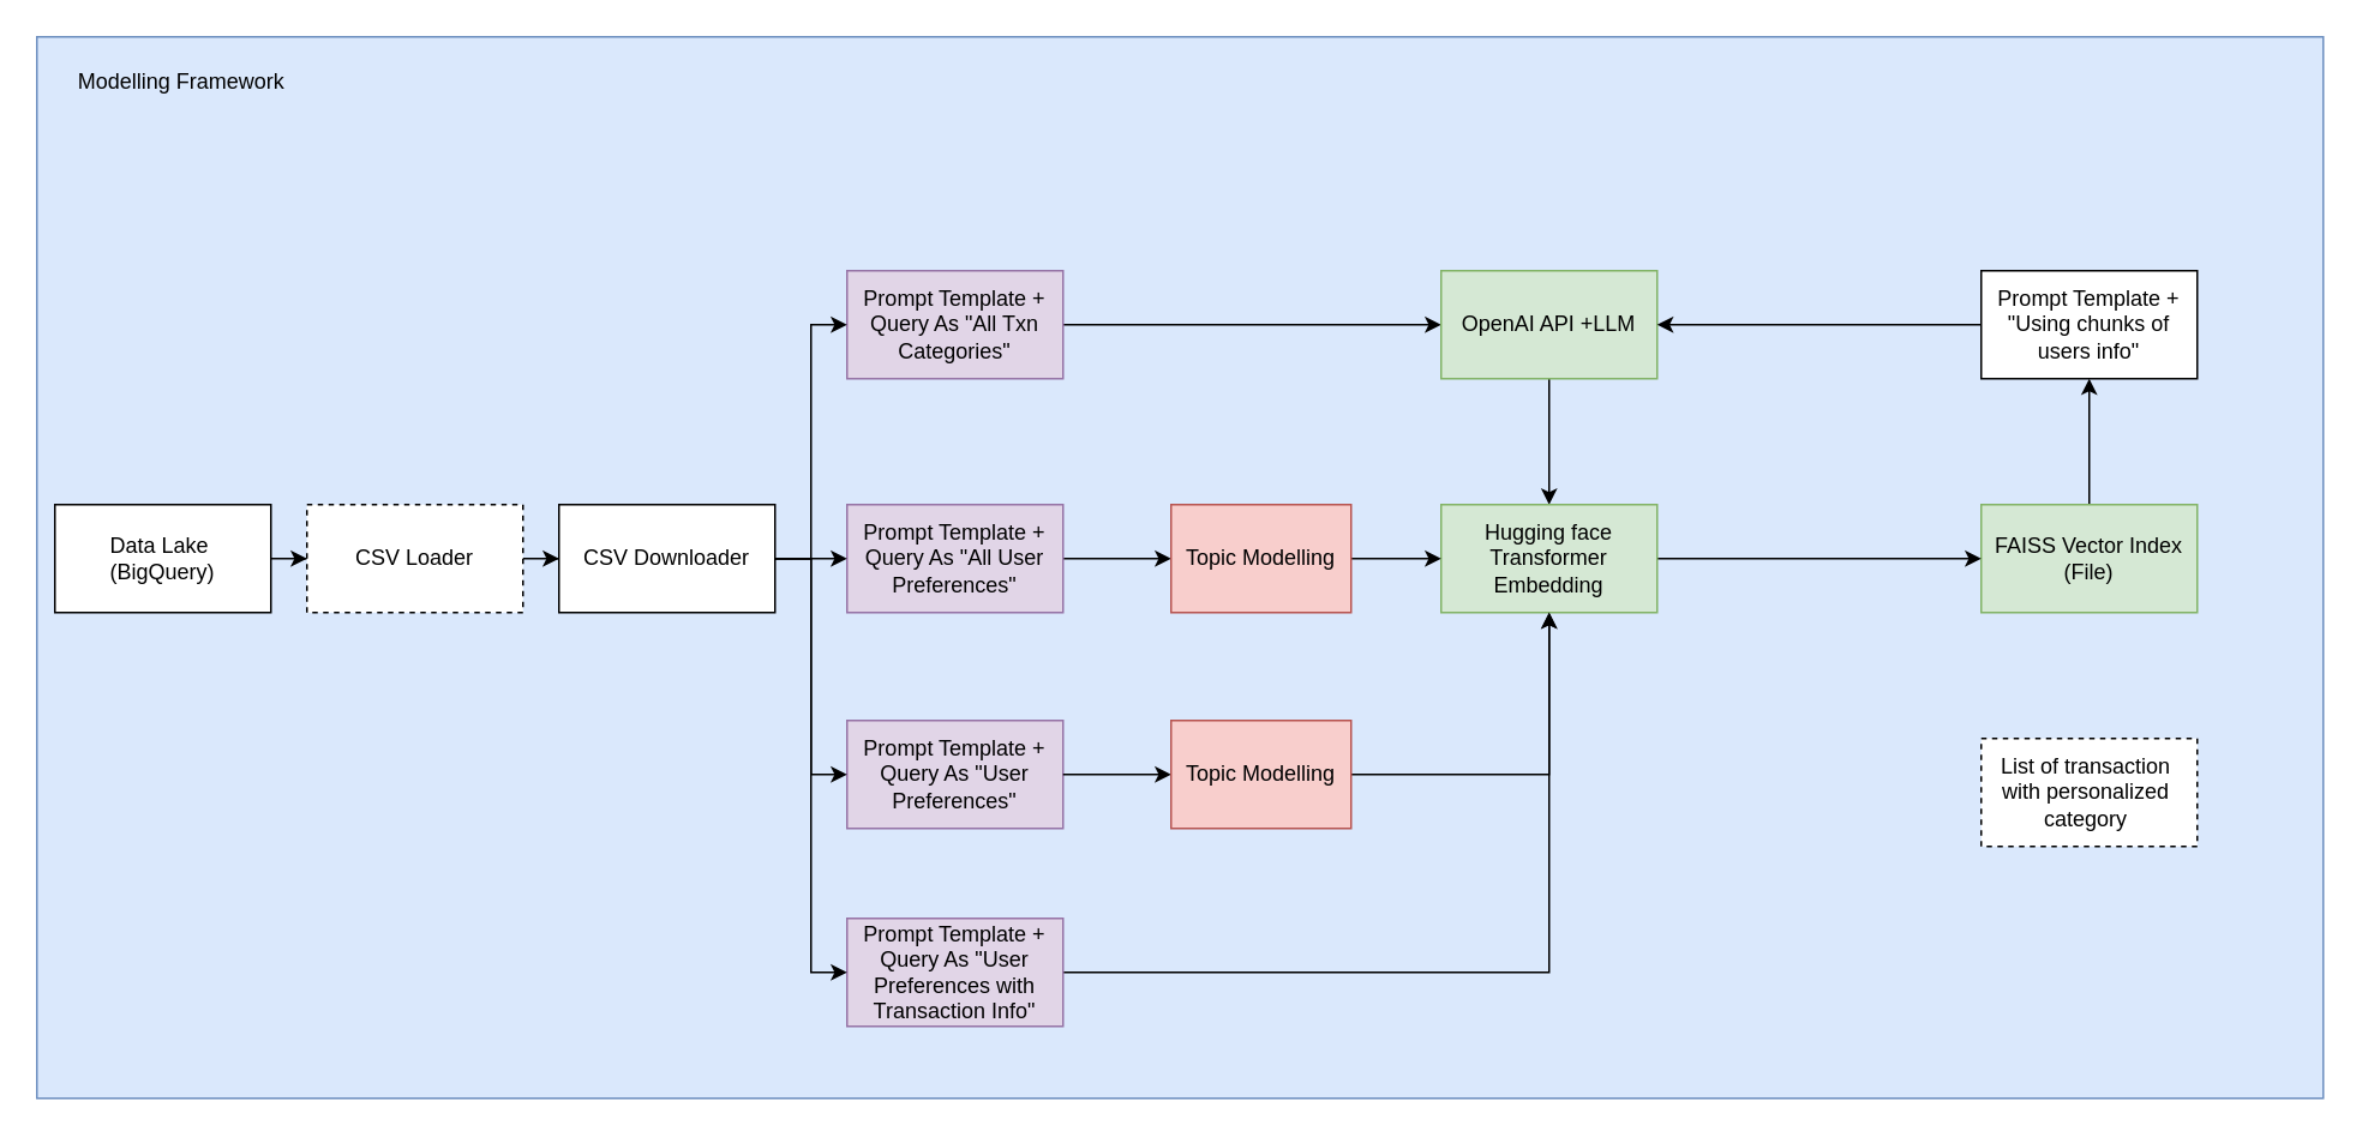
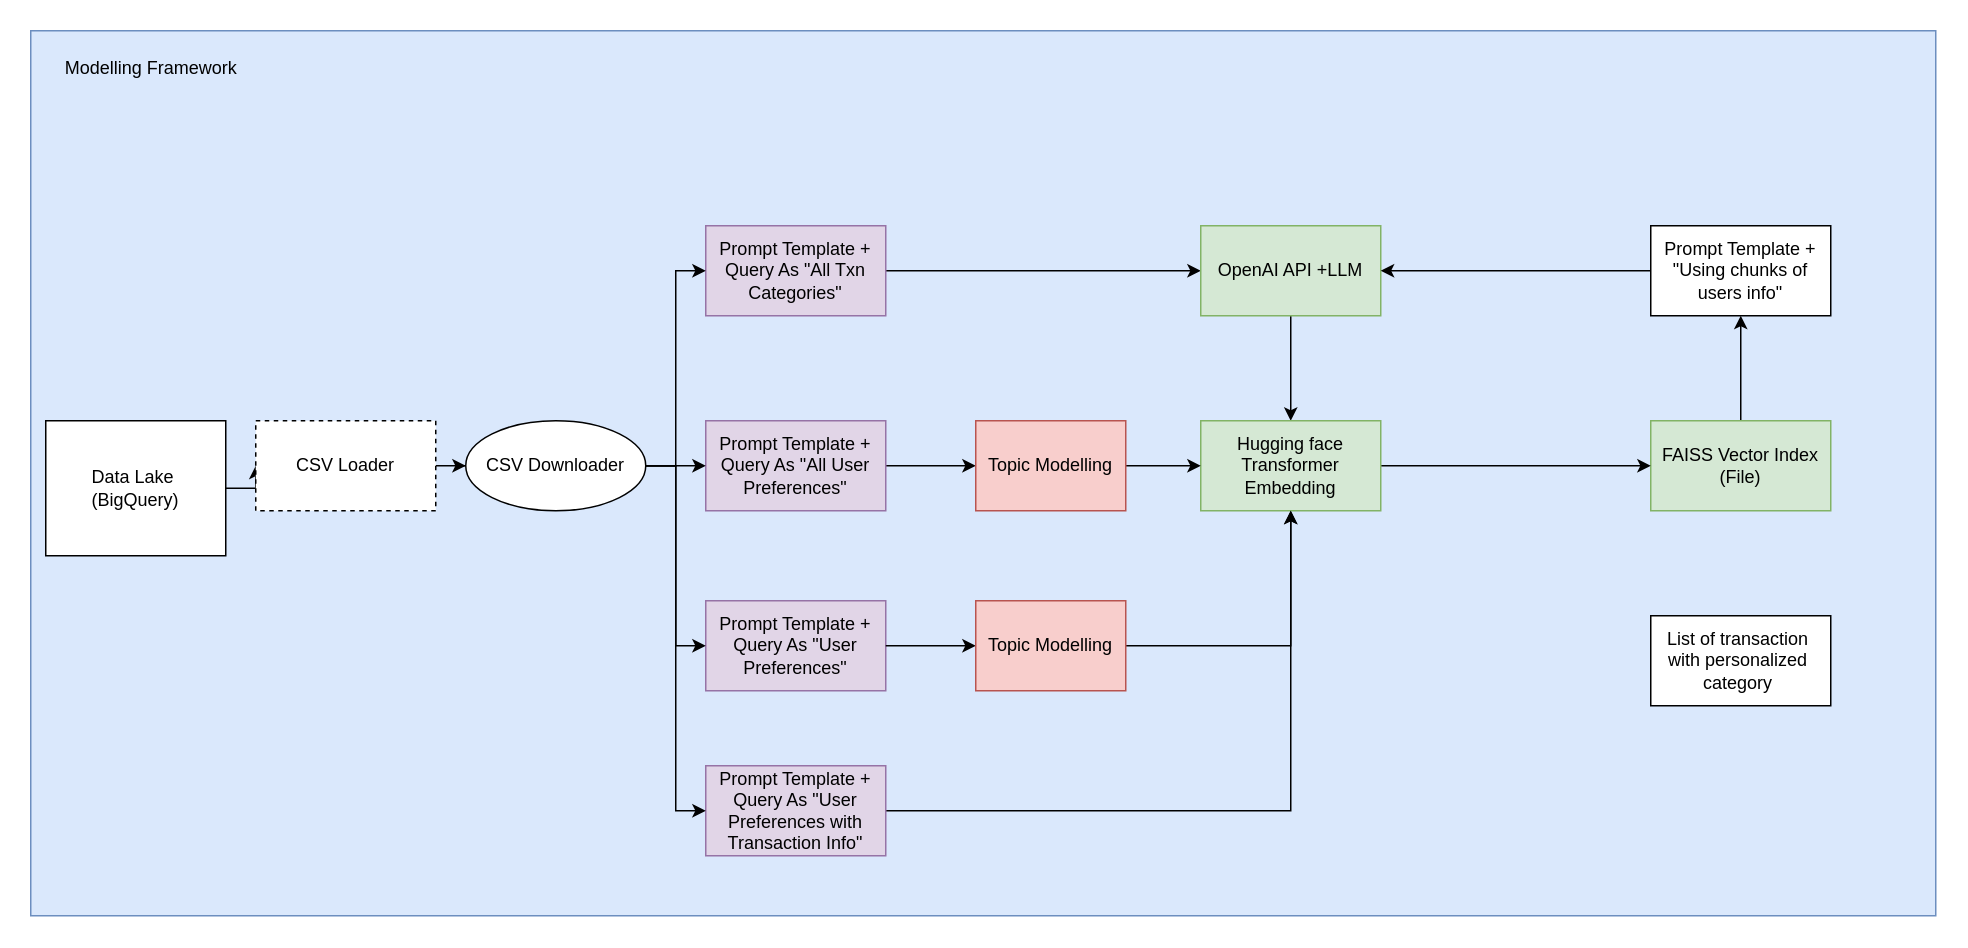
- <mxCell id="26" value="Data Lake&amp;nbsp;&lt;div&gt;(BigQuery)&lt;/div&gt;" style="rounded=0;whiteSpace=wrap;html=1;" vertex="1" parent="1"><mxGeometry x="30" y="280" width="120" height="60" as="geometry" /></mxCell>
+ <mxCell id="26" value="Data Lake&amp;nbsp;&lt;div&gt;(BigQuery)&lt;/div&gt;" style="rounded=0;whiteSpace=wrap;html=1;" vertex="1" parent="1"><mxGeometry x="30" y="280" width="120" height="90" as="geometry" /></mxCell>
- <mxCell id="33" value="CSV Downloader" style="rounded=0;whiteSpace=wrap;html=1;" vertex="1" parent="1"><mxGeometry x="310" y="280" width="120" height="60" as="geometry" /></mxCell>
+ <mxCell id="33" value="CSV Downloader" style="ellipse;whiteSpace=wrap;html=1;" vertex="1" parent="1"><mxGeometry x="310" y="280" width="120" height="60" as="geometry" /></mxCell>
- <mxCell id="24" value="&lt;div style=&quot;&quot;&gt;&lt;span style=&quot;background-color: initial; white-space: pre;&quot;&gt;List of transaction &lt;br/&gt;&lt;/span&gt;&lt;span style=&quot;background-color: initial; white-space: pre;&quot;&gt;with&lt;/span&gt;&lt;span style=&quot;background-color: initial; white-space: pre;&quot;&gt; personalized &lt;br/&gt;&lt;div style=&quot;&quot;&gt;&lt;span style=&quot;background-color: initial;&quot;&gt;category&lt;/span&gt;&lt;span style=&quot;background-color: initial; white-space: normal;&quot;&gt;&amp;nbsp;&lt;/span&gt;&lt;/div&gt;&lt;/span&gt;&lt;/div&gt;" style="rounded=0;whiteSpace=wrap;html=1;align=center;dashed=1;" vertex="1" parent="1"><mxGeometry x="1100" y="410" width="120" height="60" as="geometry" /></mxCell>
+ <mxCell id="24" value="&lt;div style=&quot;&quot;&gt;&lt;span style=&quot;background-color: initial; white-space: pre;&quot;&gt;List of transaction &lt;br/&gt;&lt;/span&gt;&lt;span style=&quot;background-color: initial; white-space: pre;&quot;&gt;with&lt;/span&gt;&lt;span style=&quot;background-color: initial; white-space: pre;&quot;&gt; personalized &lt;br/&gt;&lt;div style=&quot;&quot;&gt;&lt;span style=&quot;background-color: initial;&quot;&gt;category&lt;/span&gt;&lt;span style=&quot;background-color: initial; white-space: normal;&quot;&gt;&amp;nbsp;&lt;/span&gt;&lt;/div&gt;&lt;/span&gt;&lt;/div&gt;" style="rounded=0;whiteSpace=wrap;html=1;align=center;" vertex="1" parent="1"><mxGeometry x="1100" y="410" width="120" height="60" as="geometry" /></mxCell>
